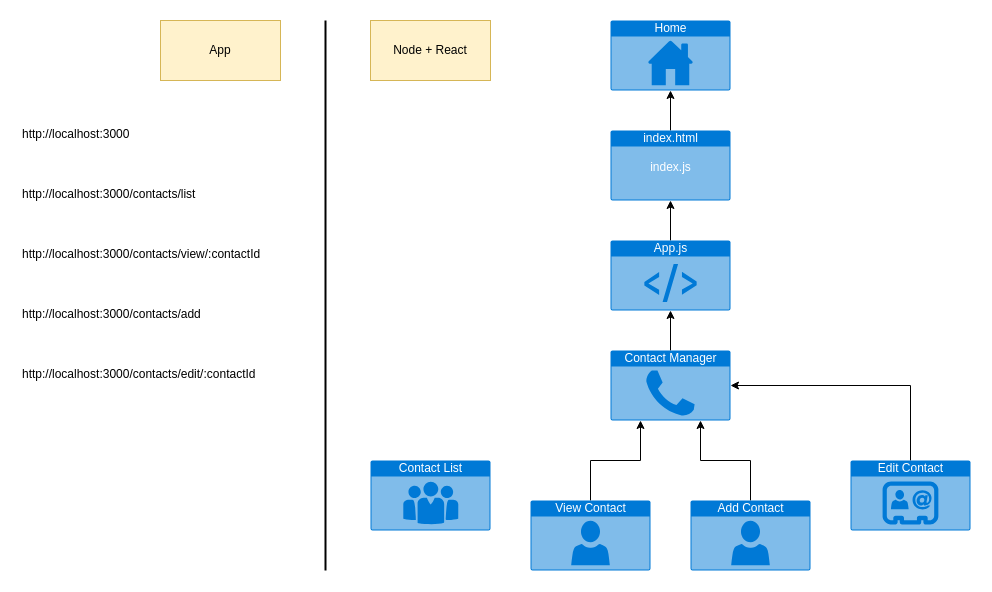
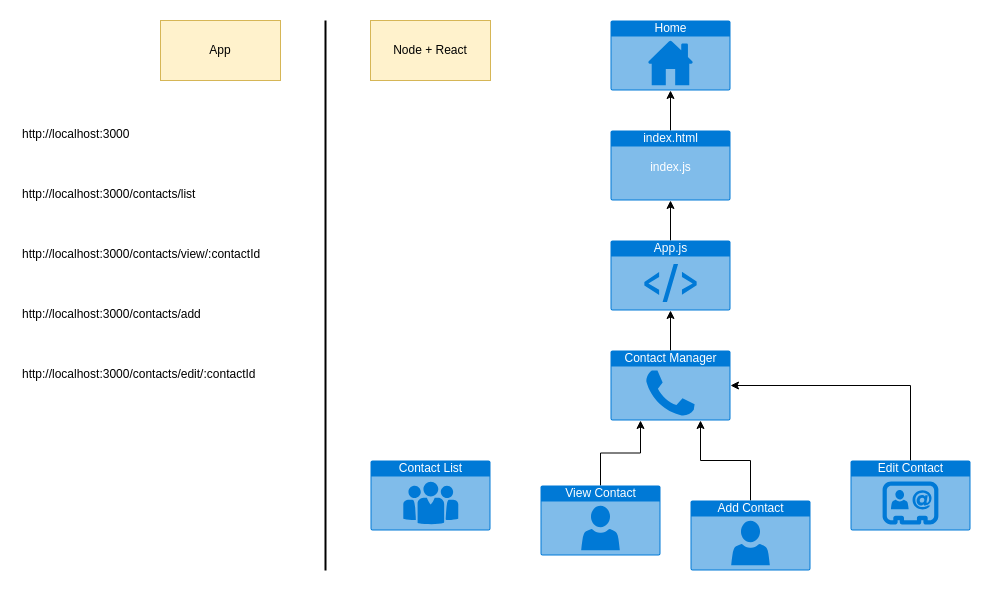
- <mxCell id="12" value="View Contact" style="html=1;strokeColor=none;fillColor=#0079D6;labelPosition=center;verticalLabelPosition=middle;verticalAlign=top;align=center;fontSize=12;outlineConnect=0;spacingTop=-6;fontColor=#FFFFFF;sketch=0;shape=mxgraph.sitemap.profile;" vertex="1" parent="1"><mxGeometry x="530" y="500" width="120" height="70" as="geometry" /></mxCell>
+ <mxCell id="12" value="View Contact" style="html=1;strokeColor=none;fillColor=#0079D6;labelPosition=center;verticalLabelPosition=middle;verticalAlign=top;align=center;fontSize=12;outlineConnect=0;spacingTop=-6;fontColor=#FFFFFF;sketch=0;shape=mxgraph.sitemap.profile;" vertex="1" parent="1"><mxGeometry x="540" y="485" width="120" height="70" as="geometry" /></mxCell>
